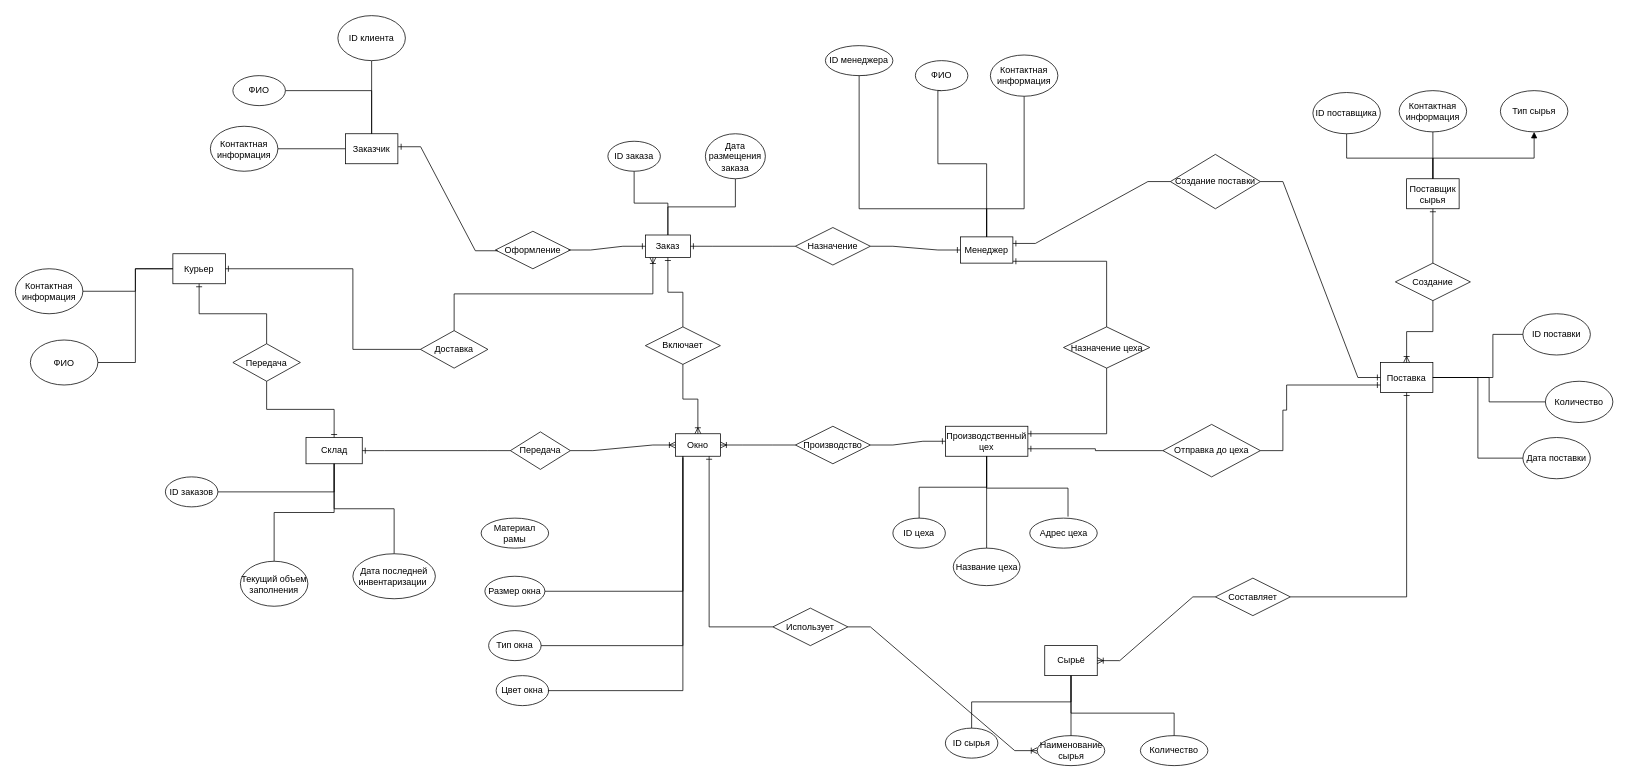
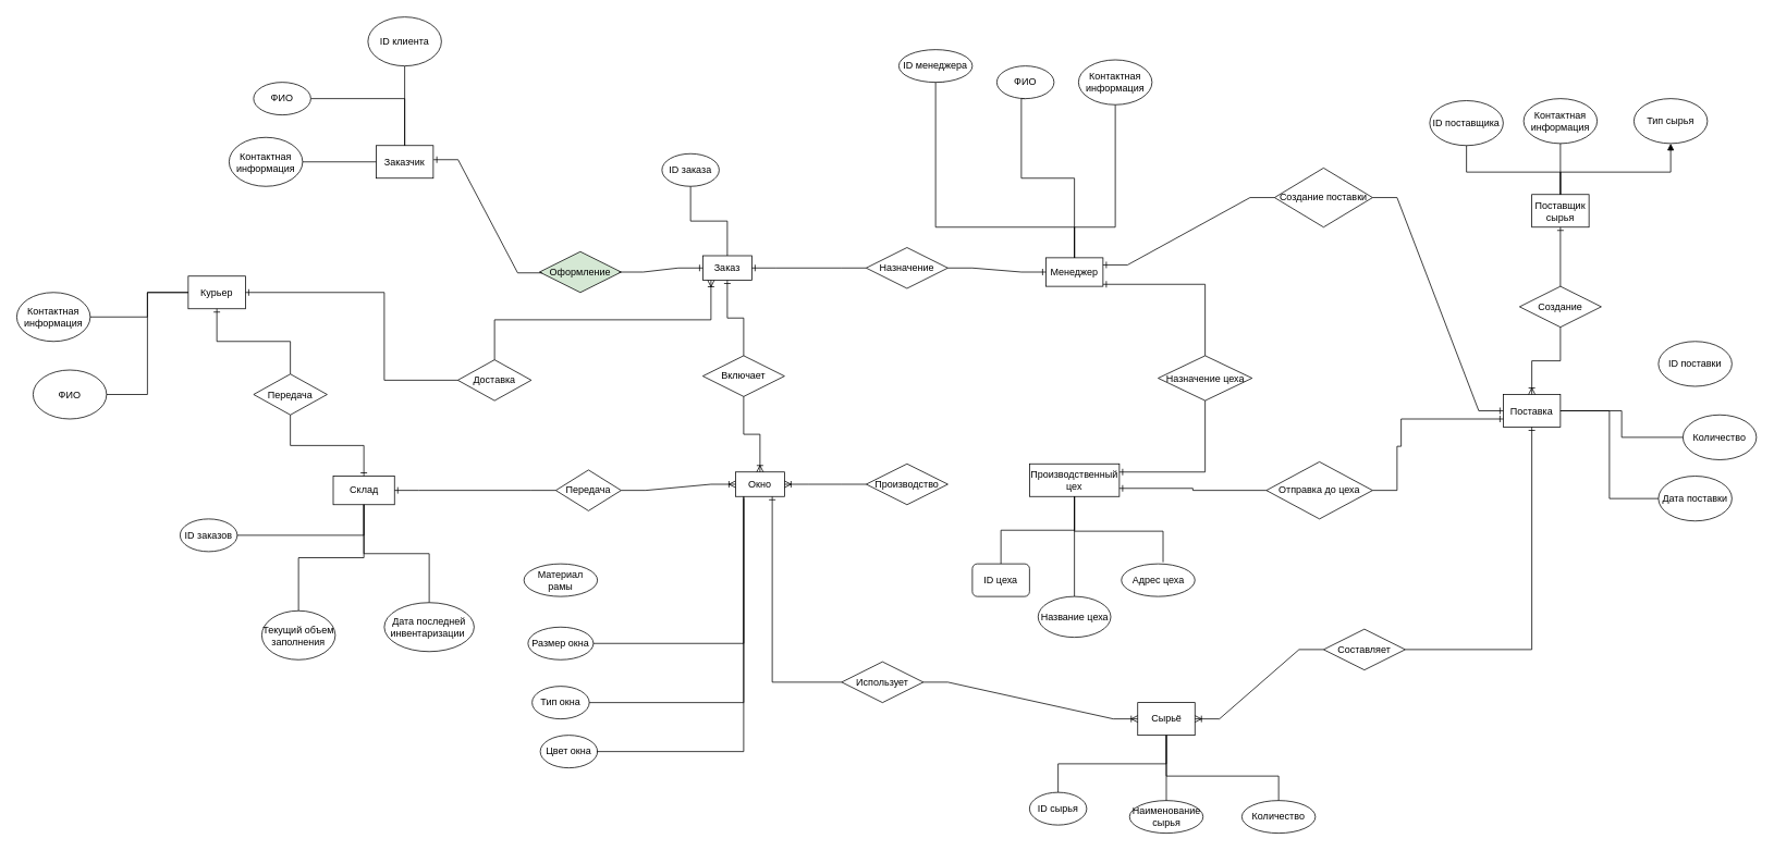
- <mxCell id="13" value="Дата размещения заказа" style="ellipse;whiteSpace=wrap;html=1;" vertex="1" parent="1"><mxGeometry x="940" y="177.5" width="80" height="60" as="geometry" /></mxCell>
- <mxCell id="12" style="edgeStyle=orthogonalEdgeStyle;rounded=0;orthogonalLoop=1;jettySize=auto;html=1;exitX=0.5;exitY=1;exitDx=0;exitDy=0;entryX=0.5;entryY=0;entryDx=0;entryDy=0;endArrow=none;endFill=0;" edge="1" parent="1" source="13" target="9"><mxGeometry relative="1" as="geometry" /></mxCell>
- <mxCell id="14" value="Оформление" style="rhombus;whiteSpace=wrap;html=1;" vertex="1" parent="1"><mxGeometry x="660" y="307.5" width="100" height="50" as="geometry" /></mxCell>
+ <mxCell id="14" value="Оформление" style="rhombus;whiteSpace=wrap;html=1;fillColor=#d5e8d4;" vertex="1" parent="1"><mxGeometry x="660" y="307.5" width="100" height="50" as="geometry" /></mxCell>
- <mxCell id="105" value="" style="endArrow=none;html=1;rounded=0;entryX=0;entryY=0.5;entryDx=0;entryDy=0;exitX=1;exitY=0.5;exitDx=0;exitDy=0;edgeStyle=orthogonalEdgeStyle;" edge="1" parent="1" source="55" target="102"><mxGeometry width="50" height="50" relative="1" as="geometry"><mxPoint x="1920" y="248" as="sourcePoint" /><mxPoint x="2055" y="185" as="targetPoint" /><Array as="points"><mxPoint x="1990" y="503" /><mxPoint x="1990" y="445" /></Array></mxGeometry></mxCell>
- <mxCell id="49" value="" style="edgeStyle=entityRelationEdgeStyle;fontSize=12;html=1;endArrow=ERone;endFill=1;rounded=0;exitX=1;exitY=0.5;exitDx=0;exitDy=0;entryX=0;entryY=0.5;entryDx=0;entryDy=0;" edge="1" parent="1" source="30" target="24"><mxGeometry width="100" height="100" relative="1" as="geometry"><mxPoint x="990" y="537.5" as="sourcePoint" /><mxPoint x="1150" y="437.5" as="targetPoint" /></mxGeometry></mxCell>
- <mxCell id="29" value="ID цеха" style="ellipse;whiteSpace=wrap;html=1;" vertex="1" parent="1"><mxGeometry x="1190" y="690" width="70" height="40" as="geometry" /></mxCell>
+ <mxCell id="29" value="ID цеха" style="whiteSpace=wrap;html=1;rounded=1;" vertex="1" parent="1"><mxGeometry x="1190" y="690" width="70" height="40" as="geometry" /></mxCell>
- <mxCell id="82" value="" style="edgeStyle=entityRelationEdgeStyle;fontSize=12;html=1;endArrow=ERoneToMany;rounded=0;exitX=1;exitY=0.5;exitDx=0;exitDy=0;" edge="1" parent="1" source="80" target="91"><mxGeometry width="100" height="100" relative="1" as="geometry"><mxPoint x="1070" y="603" as="sourcePoint" /><mxPoint x="970" y="603" as="targetPoint" /></mxGeometry></mxCell>
+ <mxCell id="82" value="" style="edgeStyle=entityRelationEdgeStyle;fontSize=12;html=1;endArrow=ERoneToMany;rounded=0;exitX=1;exitY=0.5;exitDx=0;exitDy=0;entryX=0;entryY=0.5;entryDx=0;entryDy=0;" edge="1" parent="1" source="80" target="76"><mxGeometry width="100" height="100" relative="1" as="geometry"><mxPoint x="1070" y="603" as="sourcePoint" /><mxPoint x="970" y="603" as="targetPoint" /></mxGeometry></mxCell>
